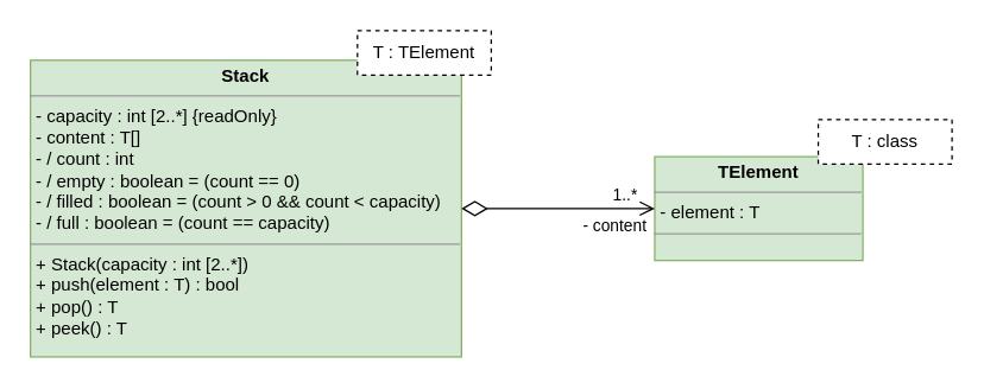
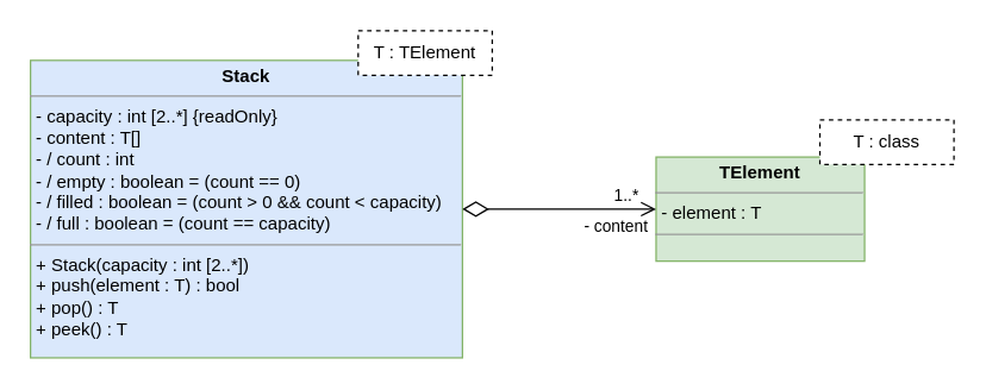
- <mxCell id="2" value="&lt;p style=&quot;margin:0px;margin-top:4px;text-align:center;&quot;&gt;&lt;b&gt;Stack&lt;/b&gt;&lt;/p&gt;&lt;hr size=&quot;1&quot;&gt;&lt;p style=&quot;margin:0px;margin-left:4px;&quot;&gt;- capacity : int [2..*] {readOnly}&lt;/p&gt;&lt;p style=&quot;margin:0px;margin-left:4px;&quot;&gt;- content : T[]&lt;/p&gt;&lt;p style=&quot;margin:0px;margin-left:4px;&quot;&gt;- / count : int&lt;/p&gt;&lt;p style=&quot;margin:0px;margin-left:4px;&quot;&gt;- / empty : boolean = (count == 0)&lt;/p&gt;&lt;p style=&quot;margin:0px;margin-left:4px;&quot;&gt;- / filled : boolean = (count &amp;gt; 0 &amp;amp;&amp;amp; count &amp;lt; capacity)&lt;/p&gt;&lt;p style=&quot;margin:0px;margin-left:4px;&quot;&gt;- / full : boolean = (count == capacity)&lt;/p&gt;&lt;hr size=&quot;1&quot;&gt;&lt;p style=&quot;margin:0px;margin-left:4px;&quot;&gt;+ Stack(capacity : int [2..*])&lt;/p&gt;&lt;p style=&quot;margin:0px;margin-left:4px;&quot;&gt;+ push(element : T) : bool&lt;/p&gt;&lt;p style=&quot;margin:0px;margin-left:4px;&quot;&gt;+ pop() : T&lt;/p&gt;&lt;p style=&quot;margin:0px;margin-left:4px;&quot;&gt;+ peek() : T&lt;/p&gt;" style="verticalAlign=top;align=left;overflow=fill;fontSize=12;fontFamily=Helvetica;html=1;whiteSpace=wrap;fillColor=#d5e8d4;strokeColor=#82b366;" parent="1" vertex="1"><mxGeometry x="20" y="40" width="290" height="200" as="geometry" /></mxCell>
+ <mxCell id="2" value="&lt;p style=&quot;margin:0px;margin-top:4px;text-align:center;&quot;&gt;&lt;b&gt;Stack&lt;/b&gt;&lt;/p&gt;&lt;hr size=&quot;1&quot;&gt;&lt;p style=&quot;margin:0px;margin-left:4px;&quot;&gt;- capacity : int [2..*] {readOnly}&lt;/p&gt;&lt;p style=&quot;margin:0px;margin-left:4px;&quot;&gt;- content : T[]&lt;/p&gt;&lt;p style=&quot;margin:0px;margin-left:4px;&quot;&gt;- / count : int&lt;/p&gt;&lt;p style=&quot;margin:0px;margin-left:4px;&quot;&gt;- / empty : boolean = (count == 0)&lt;/p&gt;&lt;p style=&quot;margin:0px;margin-left:4px;&quot;&gt;- / filled : boolean = (count &amp;gt; 0 &amp;amp;&amp;amp; count &amp;lt; capacity)&lt;/p&gt;&lt;p style=&quot;margin:0px;margin-left:4px;&quot;&gt;- / full : boolean = (count == capacity)&lt;/p&gt;&lt;hr size=&quot;1&quot;&gt;&lt;p style=&quot;margin:0px;margin-left:4px;&quot;&gt;+ Stack(capacity : int [2..*])&lt;/p&gt;&lt;p style=&quot;margin:0px;margin-left:4px;&quot;&gt;+ push(element : T) : bool&lt;/p&gt;&lt;p style=&quot;margin:0px;margin-left:4px;&quot;&gt;+ pop() : T&lt;/p&gt;&lt;p style=&quot;margin:0px;margin-left:4px;&quot;&gt;+ peek() : T&lt;/p&gt;" style="verticalAlign=top;align=left;overflow=fill;fontSize=12;fontFamily=Helvetica;html=1;whiteSpace=wrap;fillColor=#dae8fc;strokeColor=#82b366;" parent="1" vertex="1"><mxGeometry x="20" y="40" width="290" height="200" as="geometry" /></mxCell>
